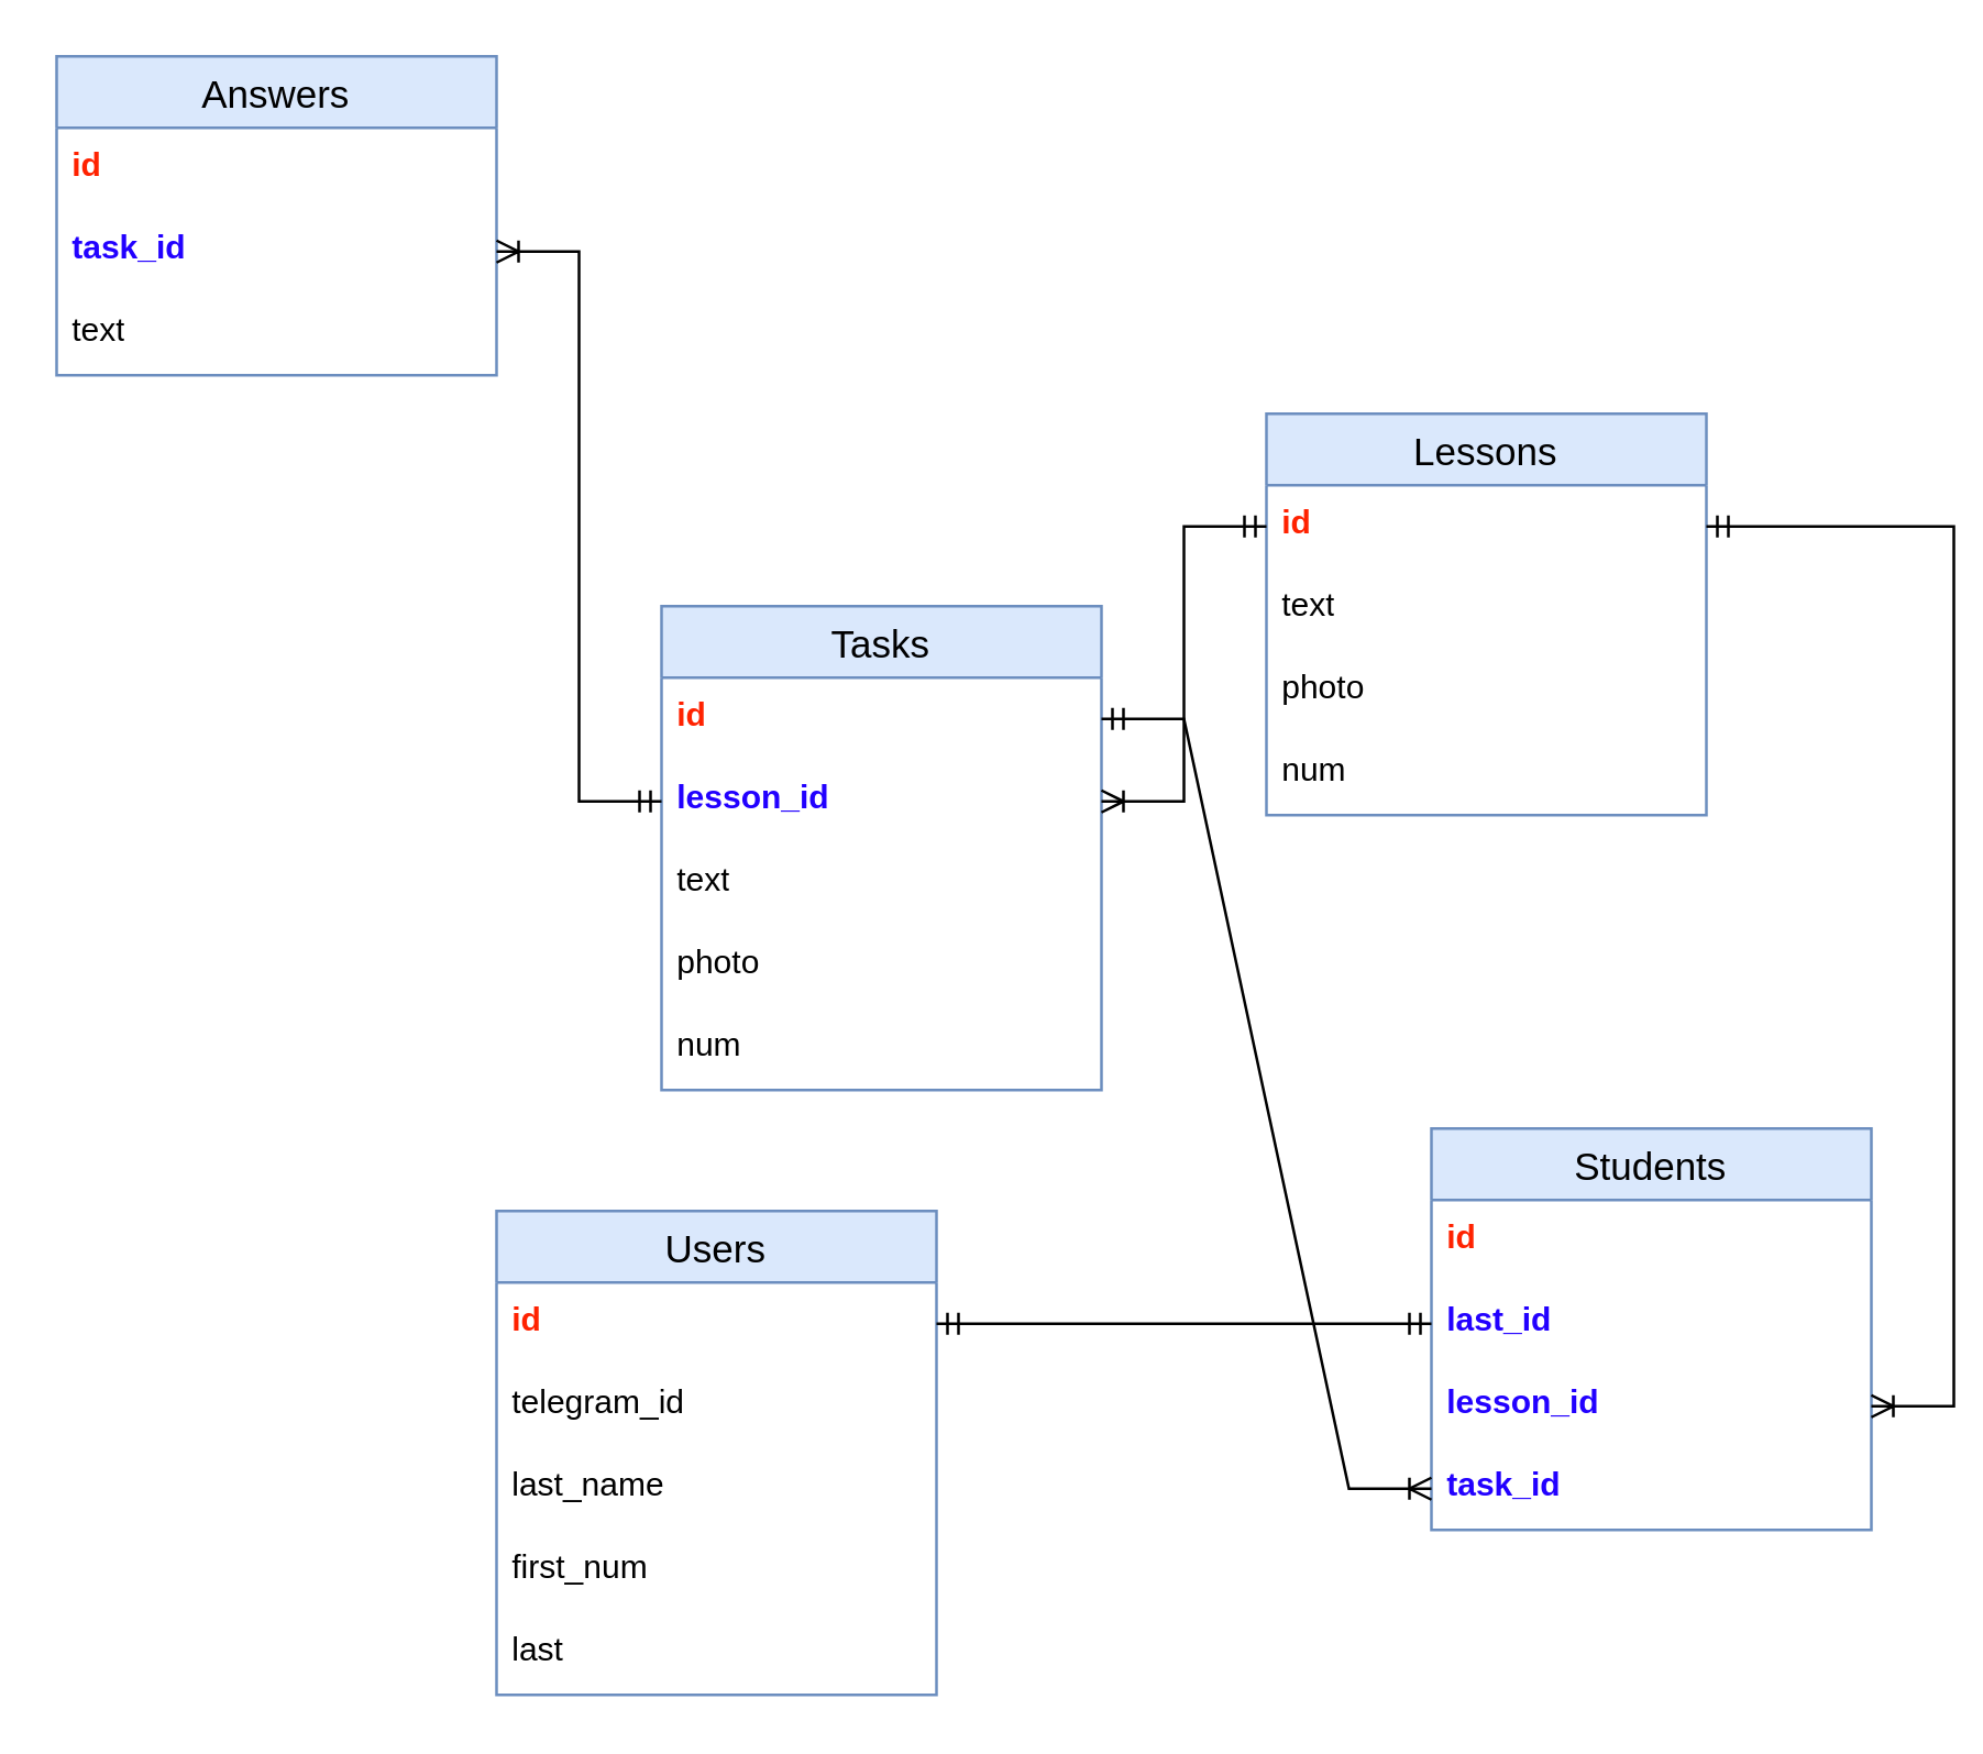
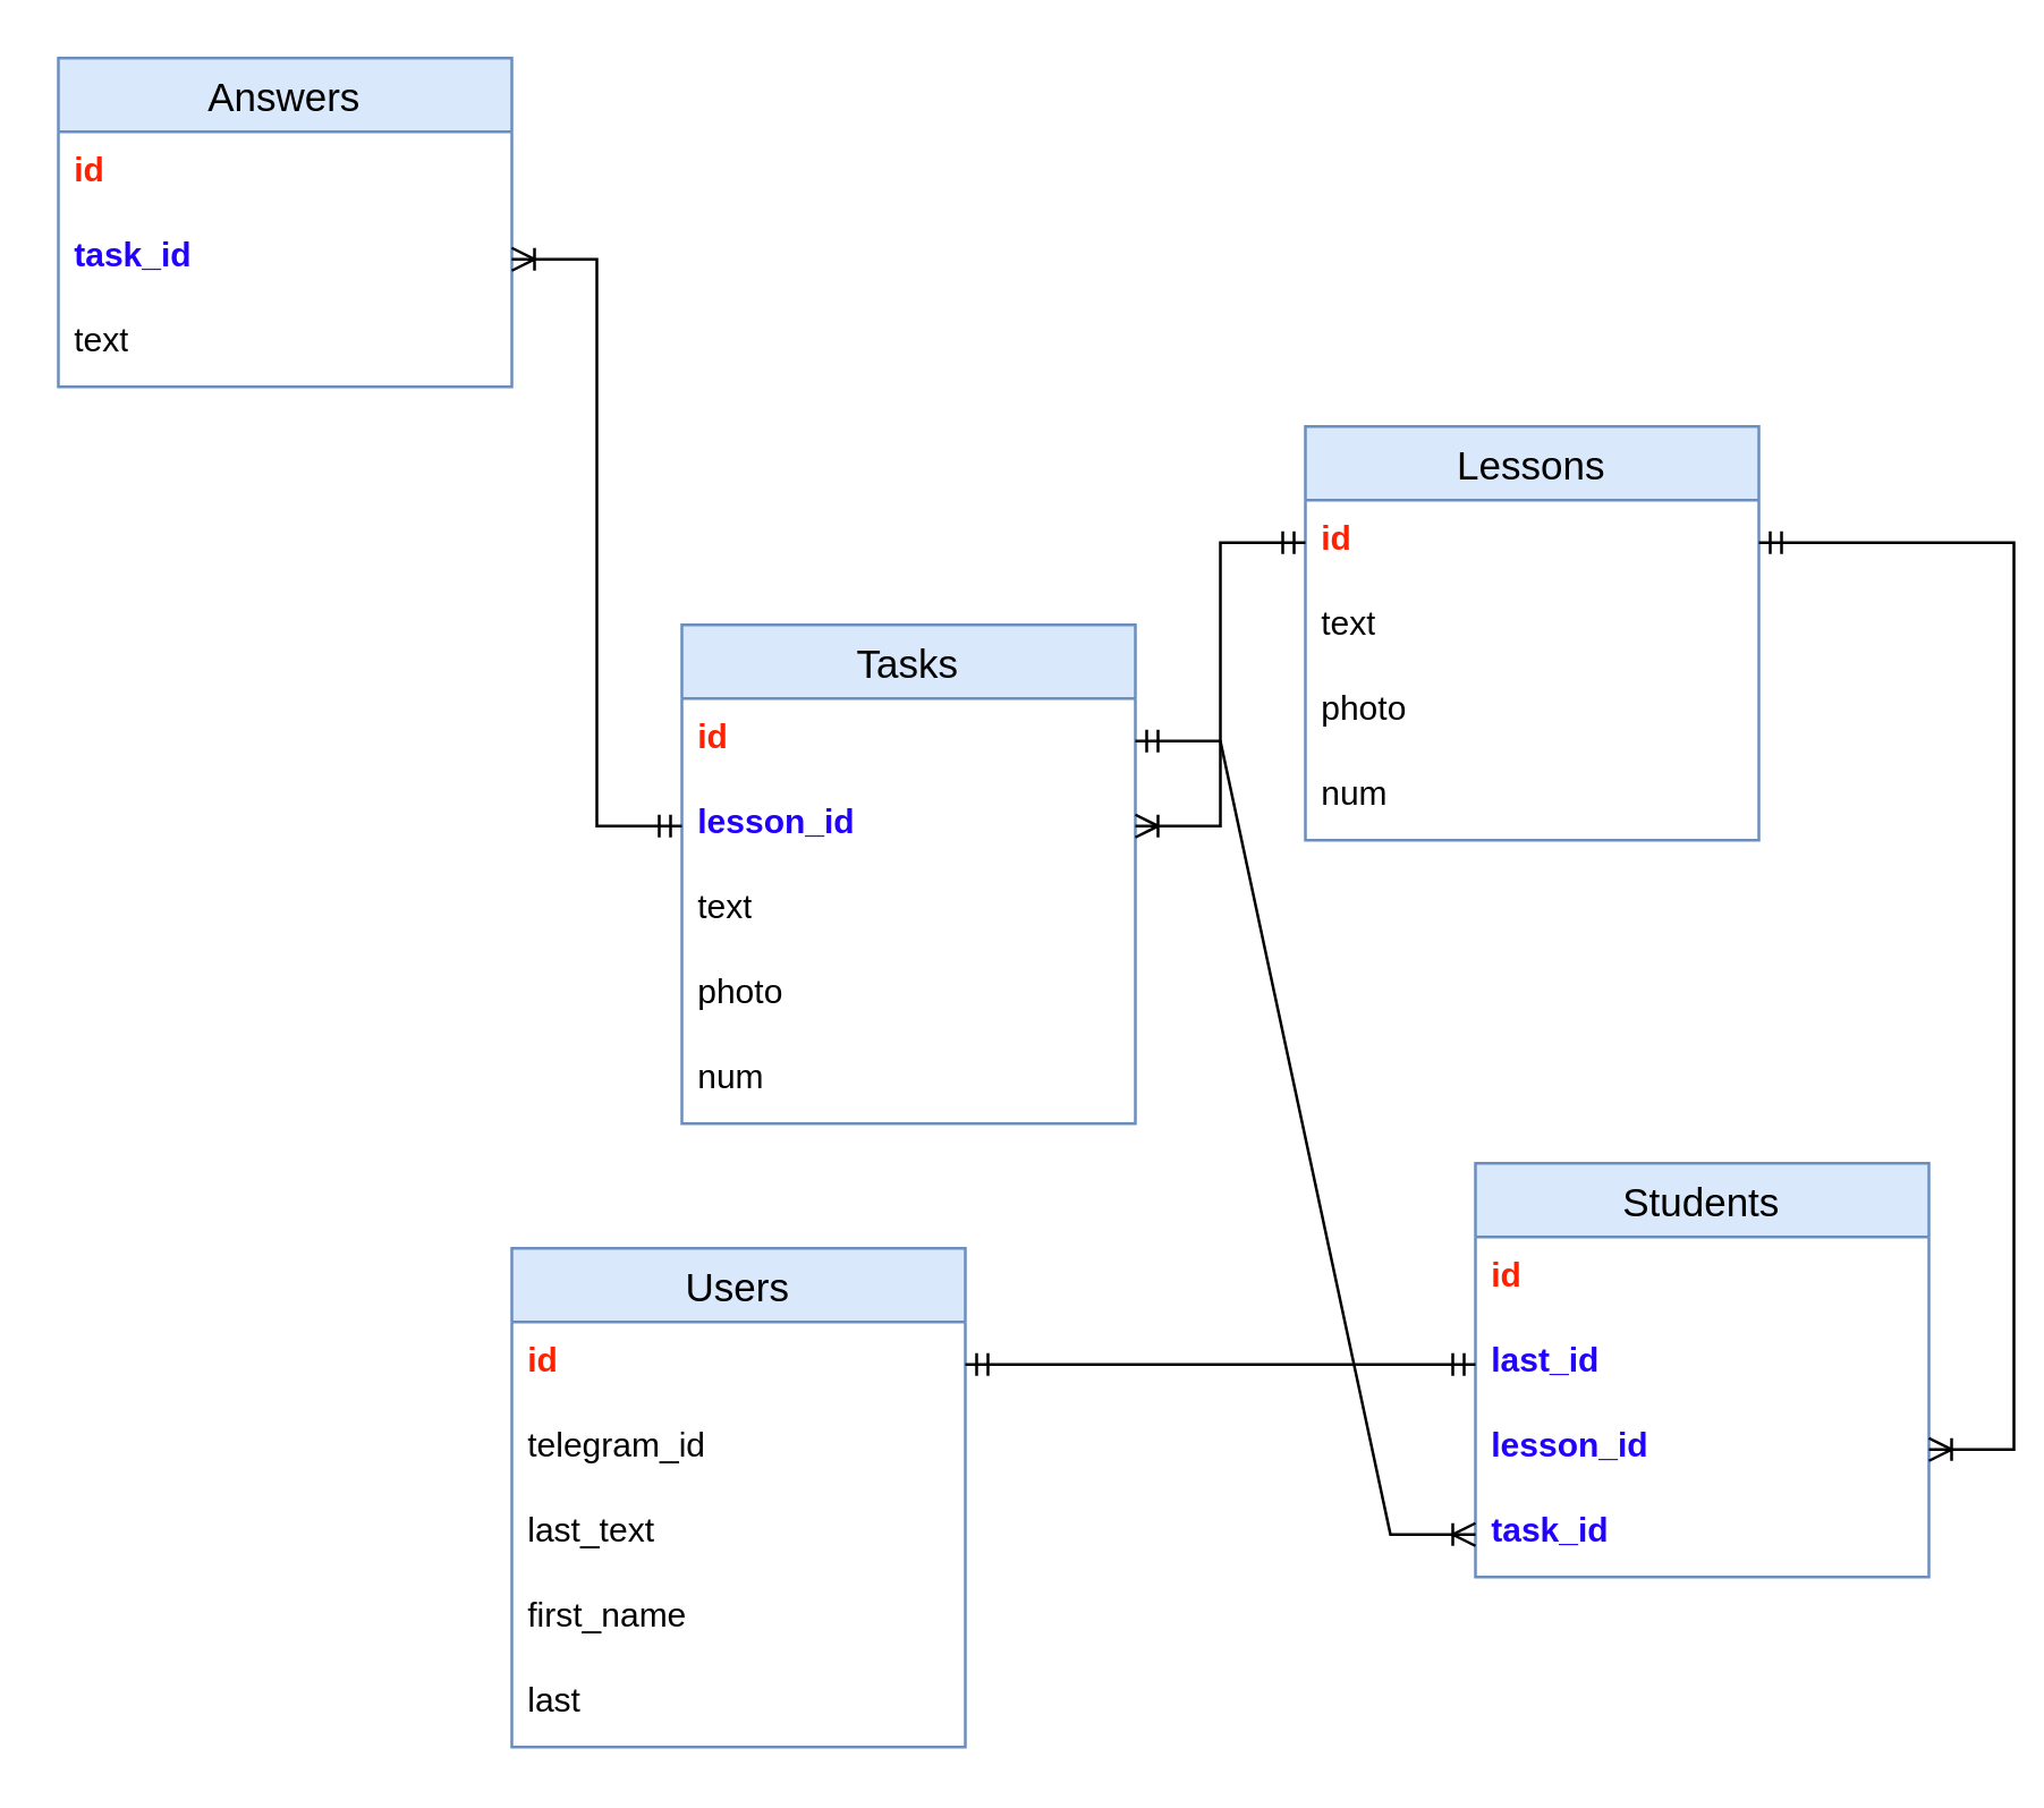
- <mxCell id="5" value="last_name" style="text;strokeColor=none;fillColor=none;spacingLeft=4;spacingRight=4;overflow=hidden;rotatable=0;points=[[0,0.5],[1,0.5]];portConstraint=eastwest;fontSize=12;whiteSpace=wrap;html=1;" vertex="1" parent="2"><mxGeometry y="86" width="160" height="30" as="geometry" /></mxCell>
+ <mxCell id="5" value="last_text" style="text;strokeColor=none;fillColor=none;spacingLeft=4;spacingRight=4;overflow=hidden;rotatable=0;points=[[0,0.5],[1,0.5]];portConstraint=eastwest;fontSize=12;whiteSpace=wrap;html=1;" vertex="1" parent="2"><mxGeometry y="86" width="160" height="30" as="geometry" /></mxCell>
- <mxCell id="6" value="first_num" style="text;strokeColor=none;fillColor=none;spacingLeft=4;spacingRight=4;overflow=hidden;rotatable=0;points=[[0,0.5],[1,0.5]];portConstraint=eastwest;fontSize=12;whiteSpace=wrap;html=1;" vertex="1" parent="2"><mxGeometry y="116" width="160" height="30" as="geometry" /></mxCell>
+ <mxCell id="6" value="first_name" style="text;strokeColor=none;fillColor=none;spacingLeft=4;spacingRight=4;overflow=hidden;rotatable=0;points=[[0,0.5],[1,0.5]];portConstraint=eastwest;fontSize=12;whiteSpace=wrap;html=1;" vertex="1" parent="2"><mxGeometry y="116" width="160" height="30" as="geometry" /></mxCell>
